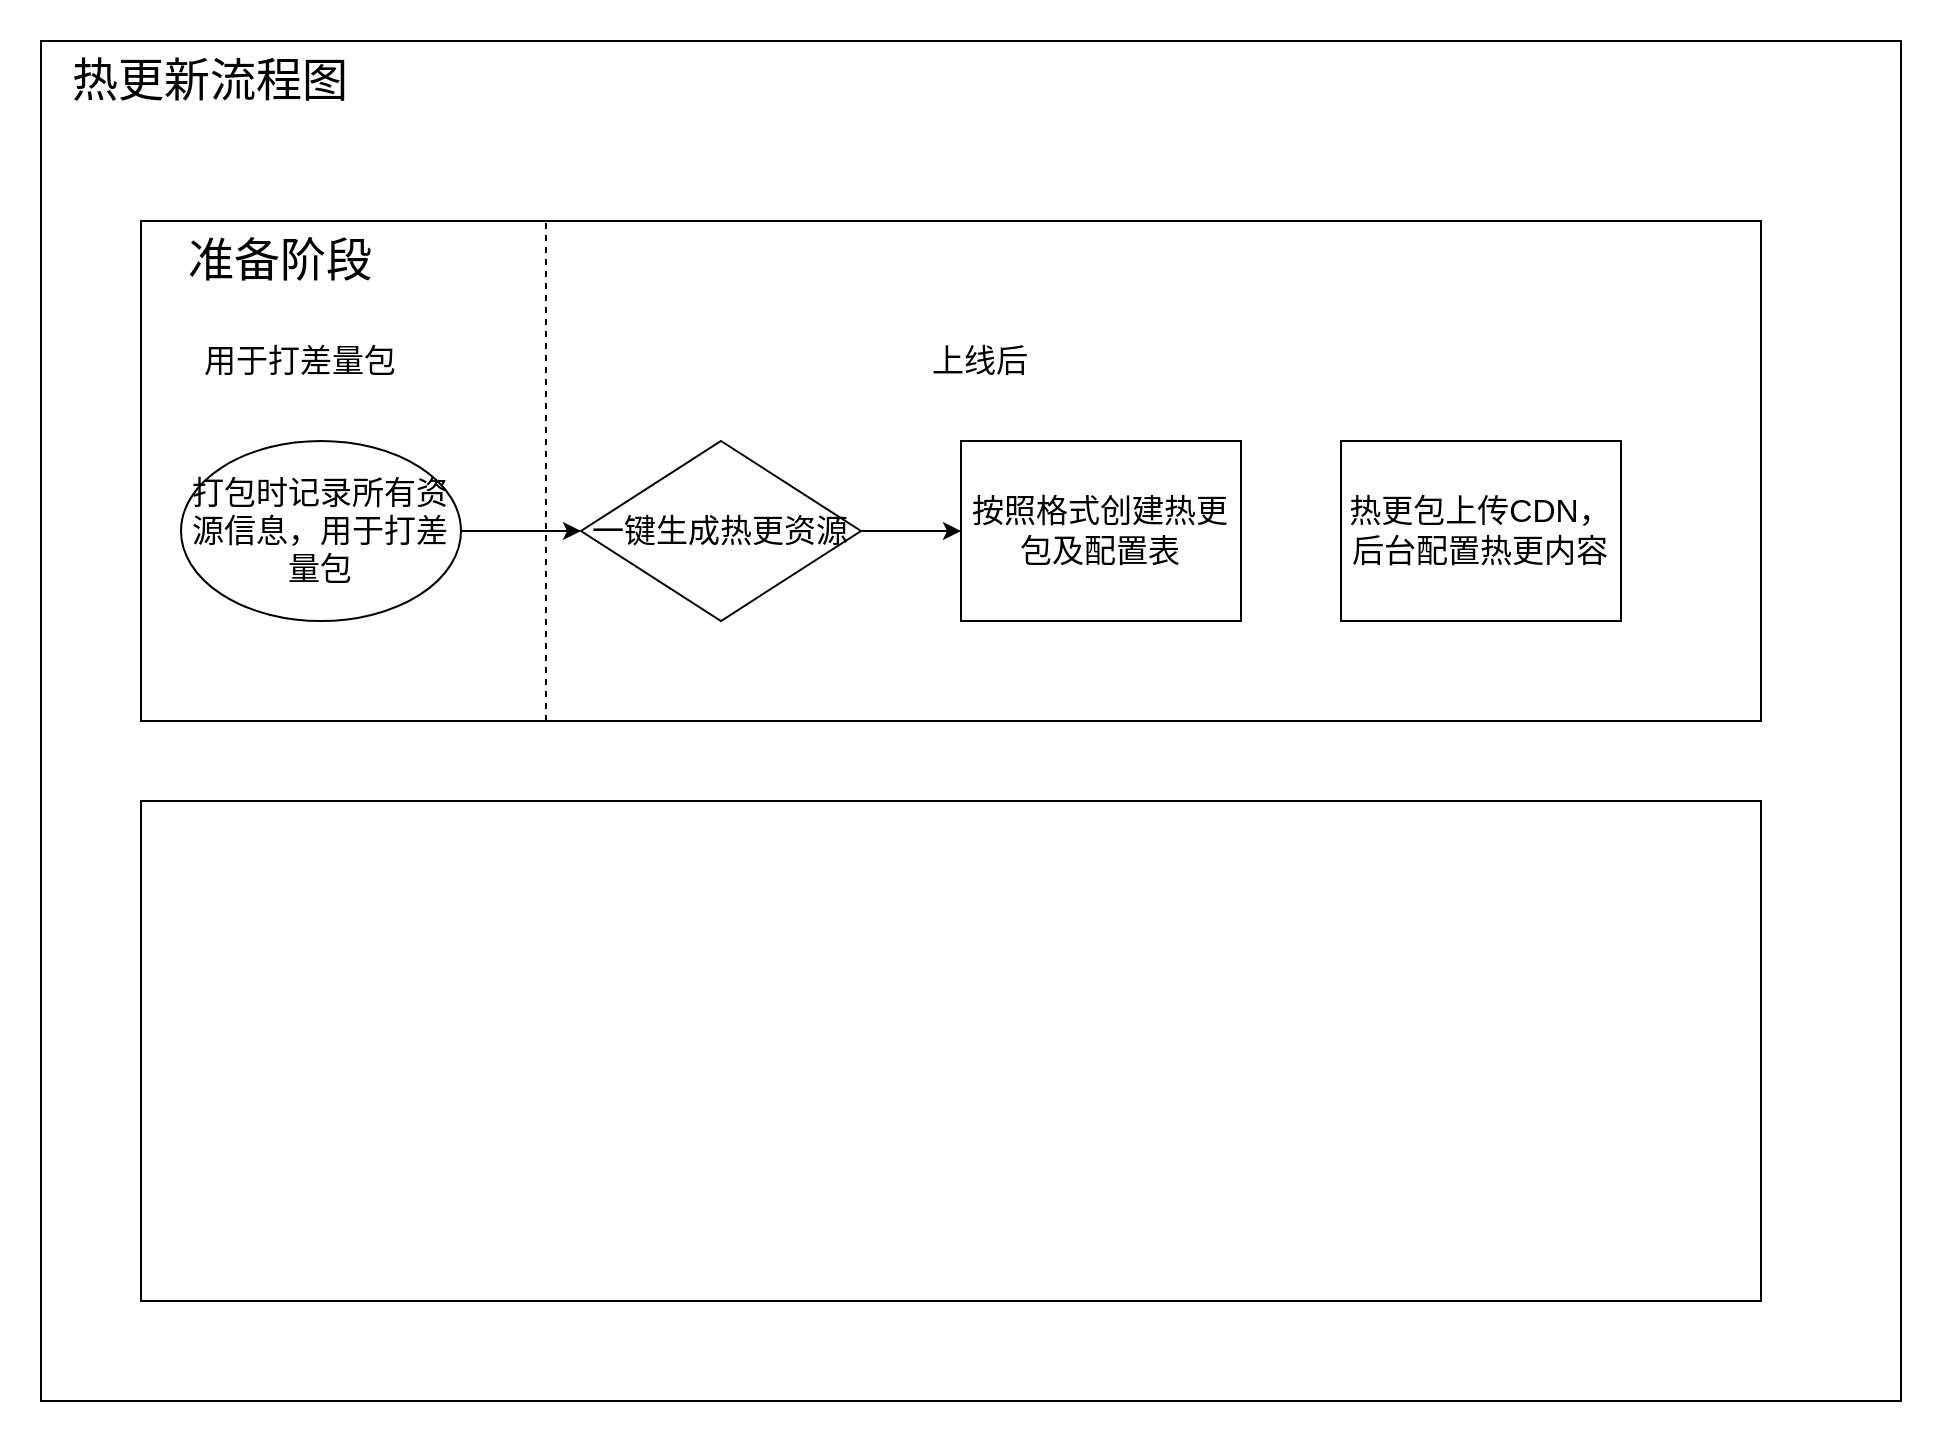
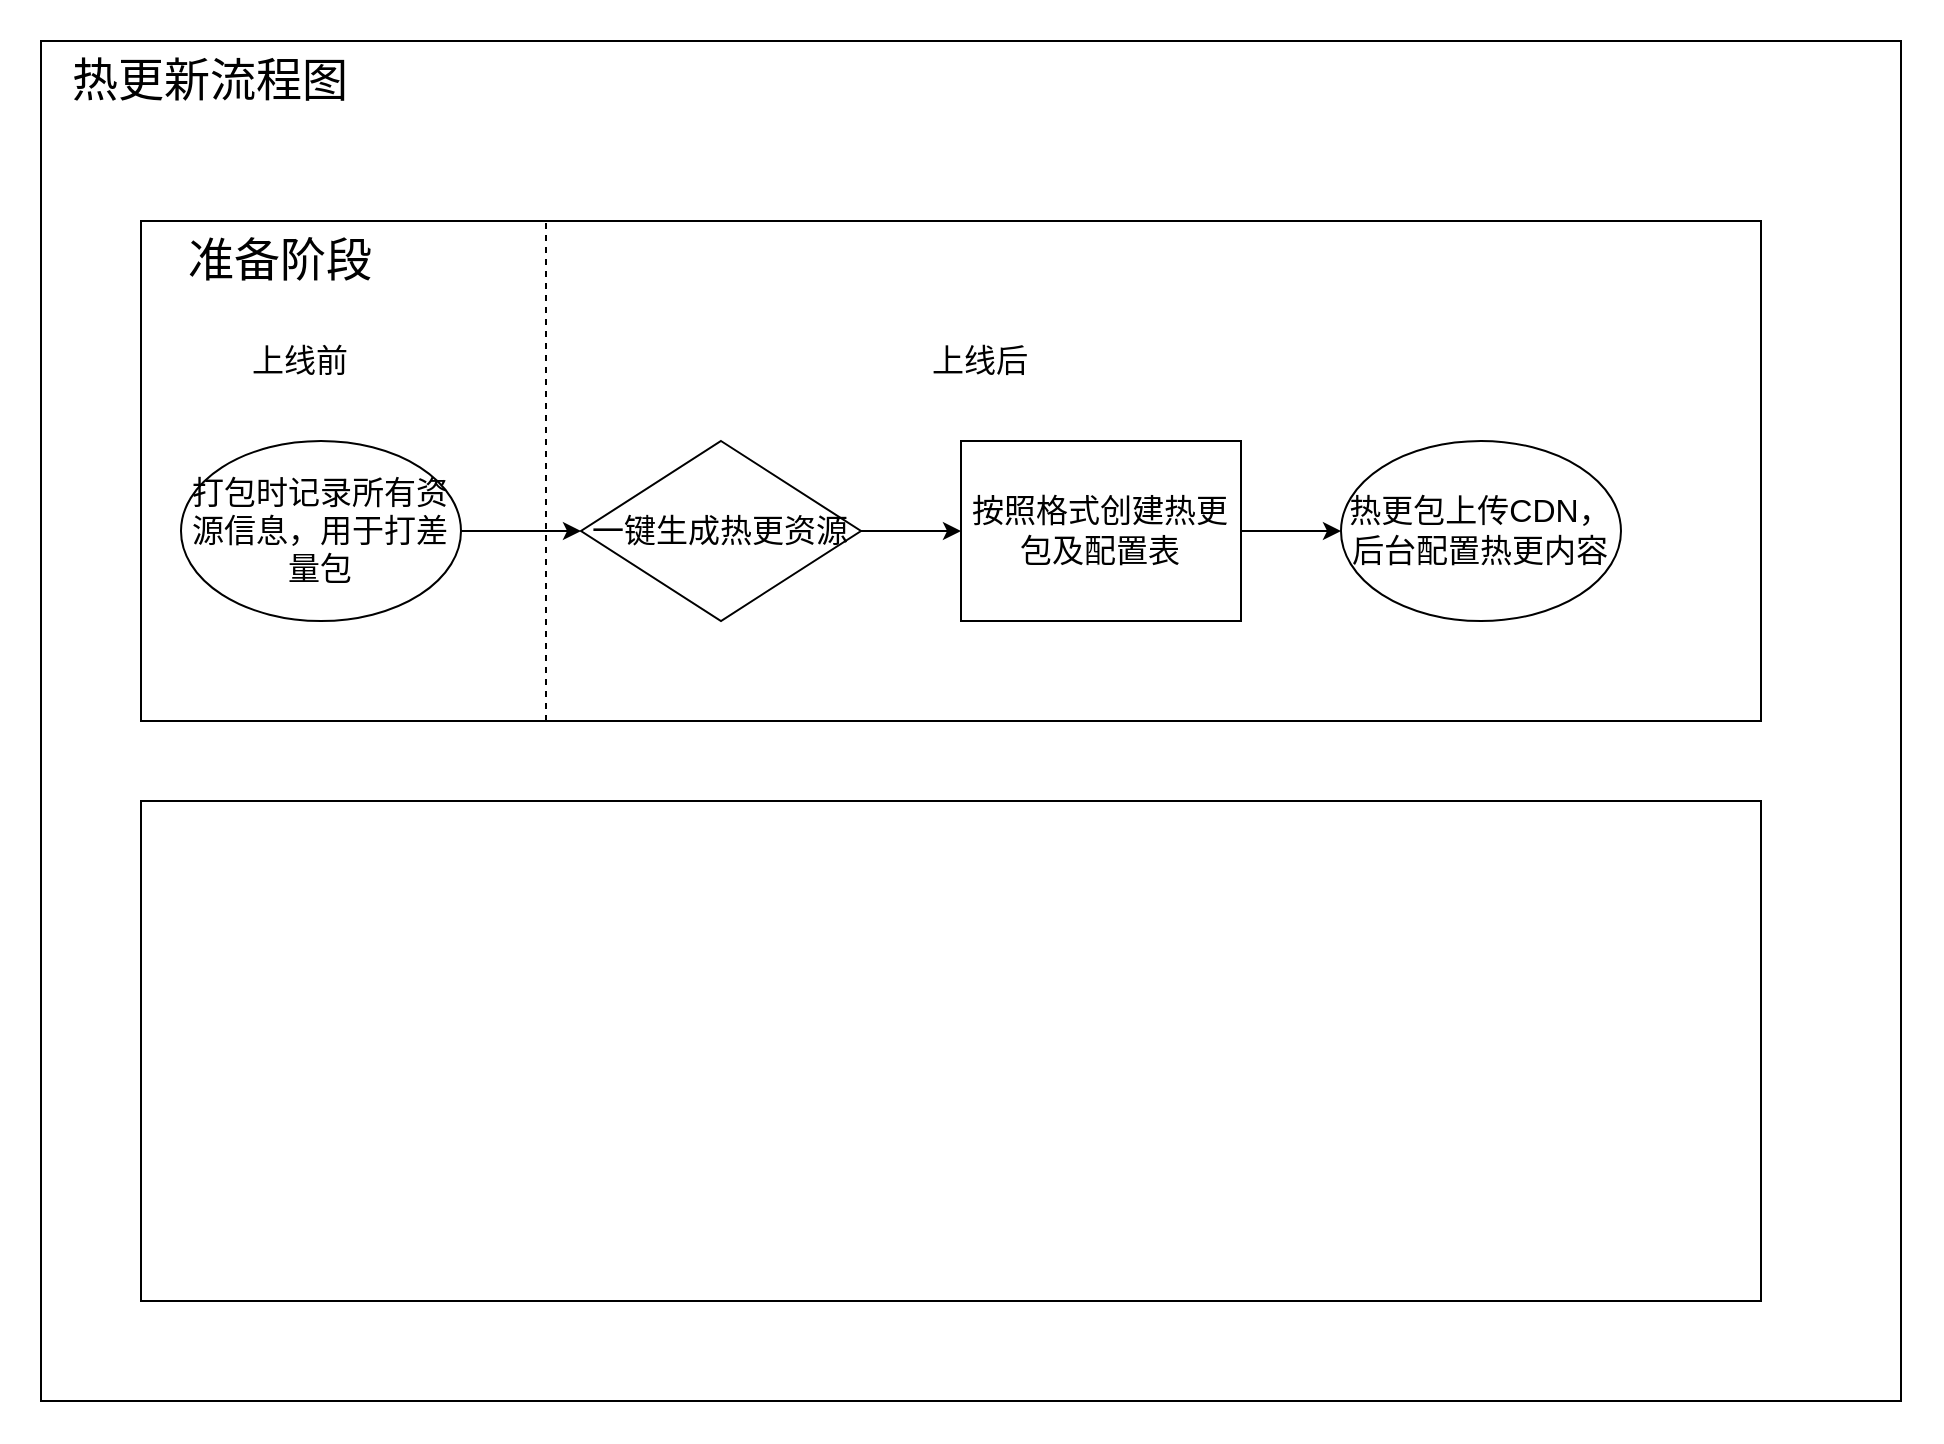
- <mxCell id="7" value="用于打差量包" style="text;html=1;strokeColor=none;fillColor=none;align=center;verticalAlign=middle;whiteSpace=wrap;rounded=0;fontSize=16;" vertex="1" parent="1"><mxGeometry x="80" y="160" width="140" height="40" as="geometry" /></mxCell>
+ <mxCell id="7" value="上线前" style="text;html=1;strokeColor=none;fillColor=none;align=center;verticalAlign=middle;whiteSpace=wrap;rounded=0;fontSize=16;" vertex="1" parent="1"><mxGeometry x="80" y="160" width="140" height="40" as="geometry" /></mxCell>
+ <mxCell id="13" style="edgeStyle=orthogonalEdgeStyle;rounded=0;orthogonalLoop=1;jettySize=auto;html=1;fontSize=16;" edge="1" parent="1" source="14" target="15"><mxGeometry relative="1" as="geometry" /></mxCell>
- <mxCell id="15" value="热更包上传CDN，后台配置热更内容" style="rounded=0;whiteSpace=wrap;html=1;fontSize=16;" vertex="1" parent="1"><mxGeometry x="670" y="220" width="140" height="90" as="geometry" /></mxCell>
+ <mxCell id="15" value="热更包上传CDN，后台配置热更内容" style="ellipse;whiteSpace=wrap;html=1;fontSize=16;" vertex="1" parent="1"><mxGeometry x="670" y="220" width="140" height="90" as="geometry" /></mxCell>
